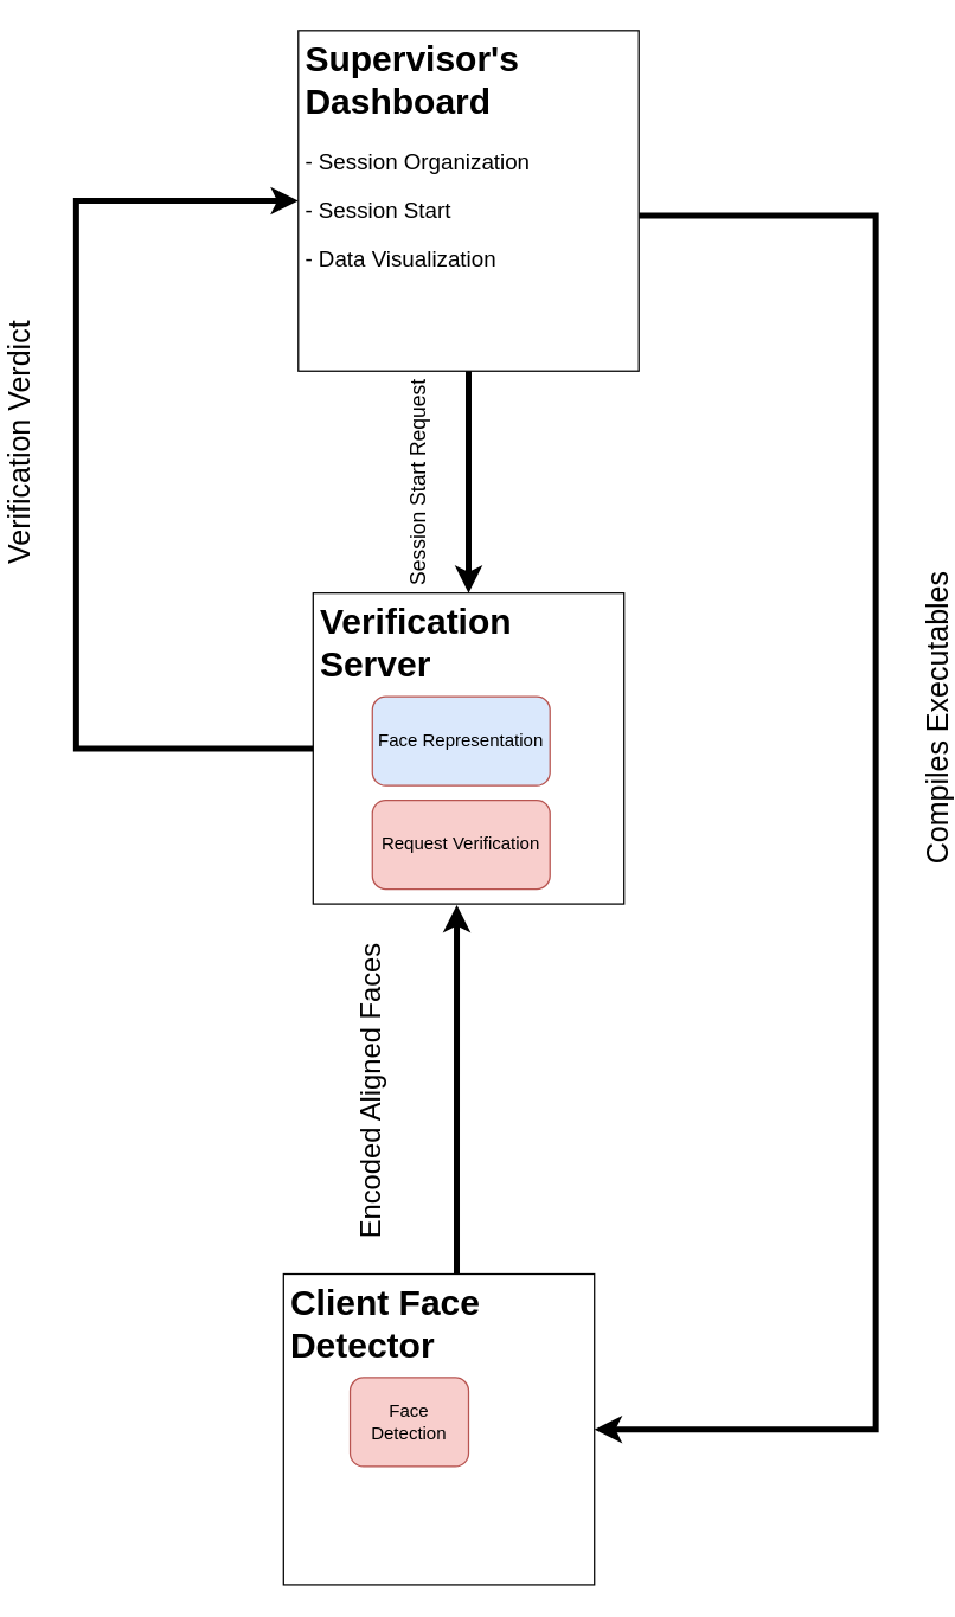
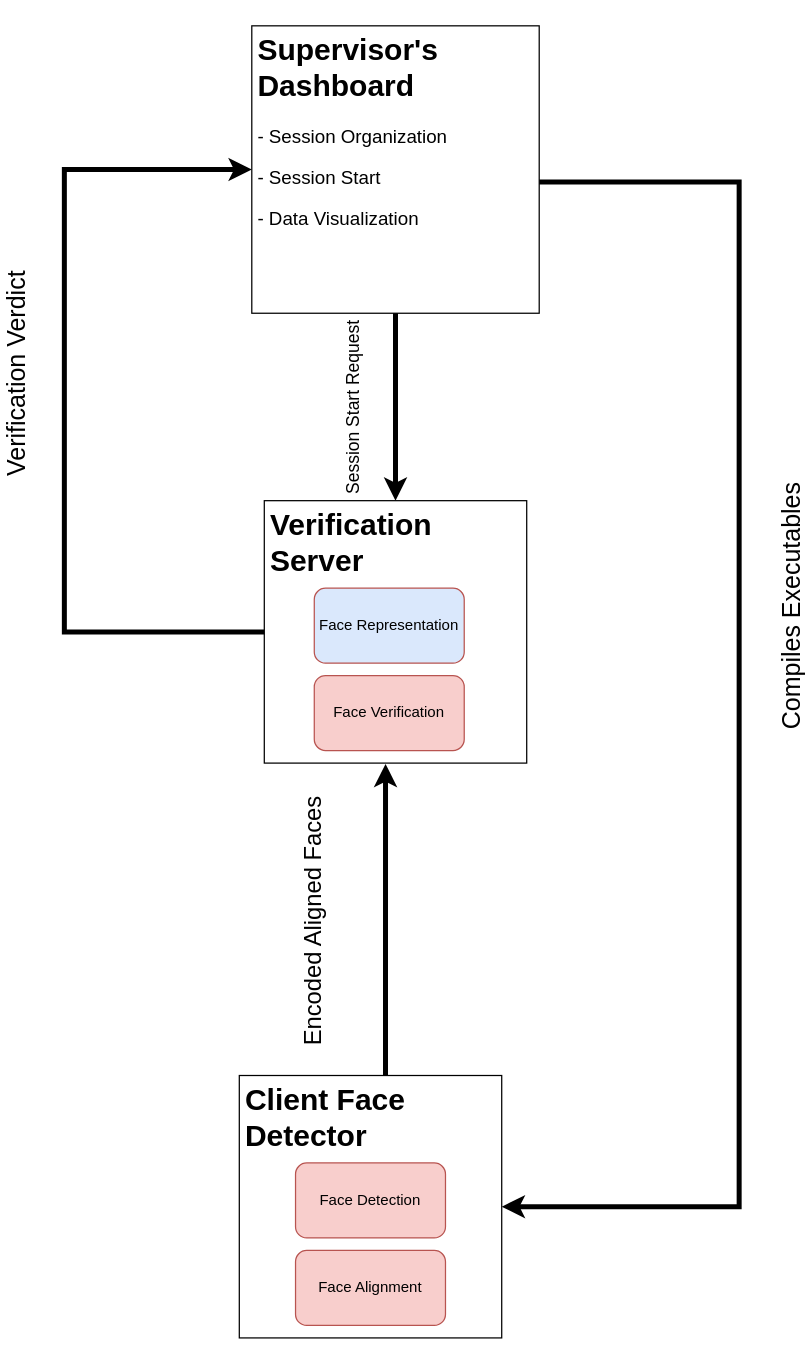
- <mxCell id="13" value="Request Verification" style="rounded=1;whiteSpace=wrap;html=1;fillColor=#f8cecc;strokeColor=#b85450;" vertex="1" parent="1"><mxGeometry x="220" y="540" width="120" height="60" as="geometry" /></mxCell>
+ <mxCell id="13" value="Face Verification" style="rounded=1;whiteSpace=wrap;html=1;fillColor=#f8cecc;strokeColor=#b85450;" vertex="1" parent="1"><mxGeometry x="220" y="540" width="120" height="60" as="geometry" /></mxCell>
- <mxCell id="18" value="Face Detection" style="rounded=1;whiteSpace=wrap;html=1;fillColor=#f8cecc;strokeColor=#b85450;" vertex="1" parent="1"><mxGeometry x="205" y="930" width="80" height="60" as="geometry" /></mxCell>
+ <mxCell id="18" value="Face Detection" style="rounded=1;whiteSpace=wrap;html=1;fillColor=#f8cecc;strokeColor=#b85450;" vertex="1" parent="1"><mxGeometry x="205" y="930" width="120" height="60" as="geometry" /></mxCell>
+ <mxCell id="19" value="Face Alignment" style="rounded=1;whiteSpace=wrap;html=1;fillColor=#f8cecc;strokeColor=#b85450;" vertex="1" parent="1"><mxGeometry x="205" y="1000" width="120" height="60" as="geometry" /></mxCell>
